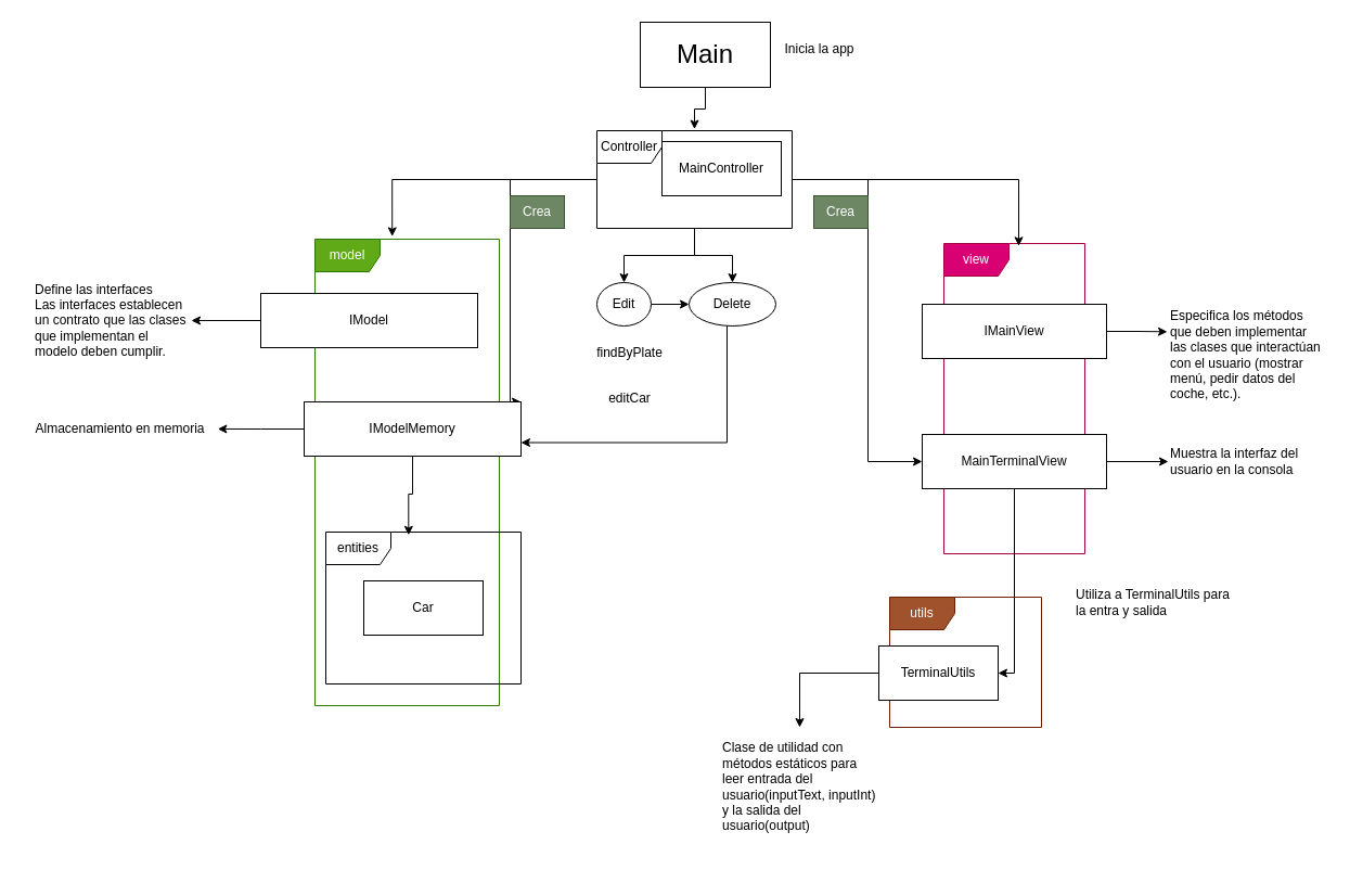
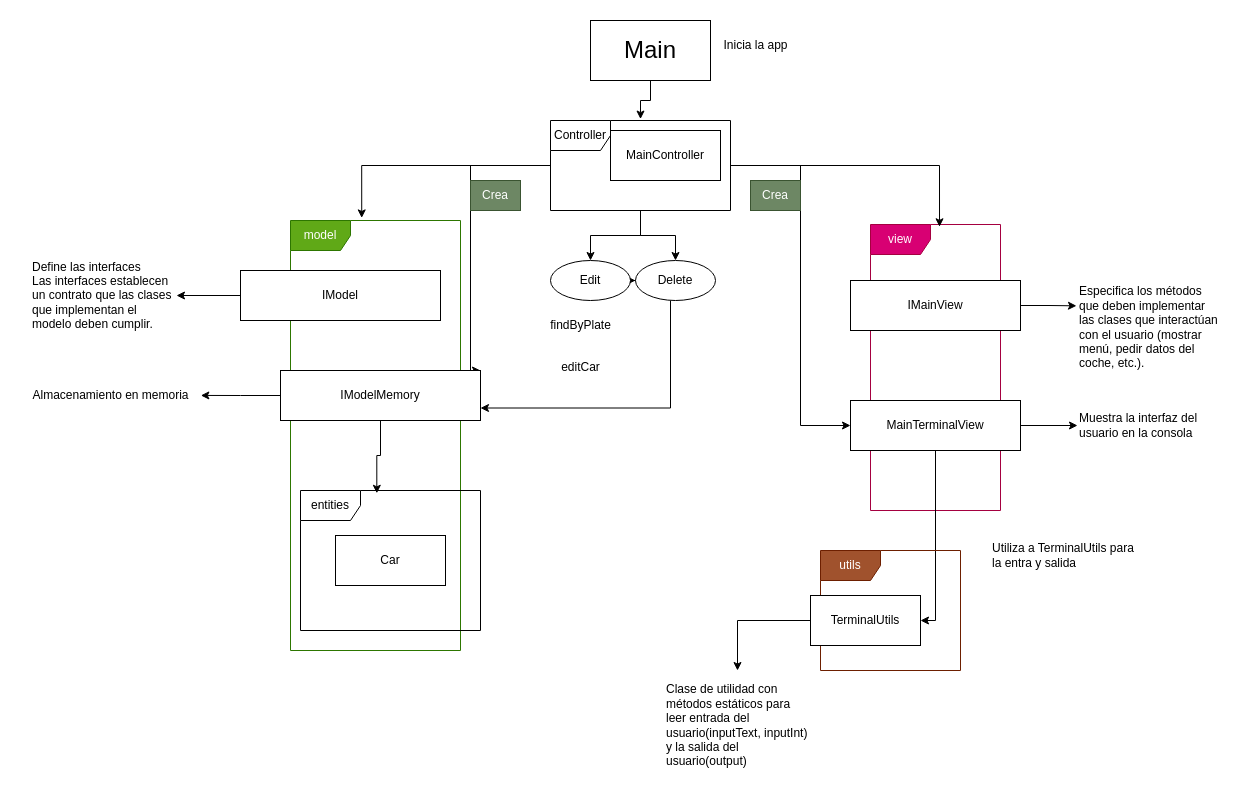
- <mxCell id="29" value="&lt;span style=&quot;text-wrap: nowrap;&quot;&gt;Edit&lt;/span&gt;" style="ellipse;whiteSpace=wrap;html=1;" vertex="1" parent="1"><mxGeometry x="550" y="260" width="50" height="40" as="geometry" /></mxCell>
+ <mxCell id="29" value="&lt;span style=&quot;text-wrap: nowrap;&quot;&gt;Edit&lt;/span&gt;" style="ellipse;whiteSpace=wrap;html=1;" vertex="1" parent="1"><mxGeometry x="550" y="260" width="80" height="40" as="geometry" /></mxCell>
